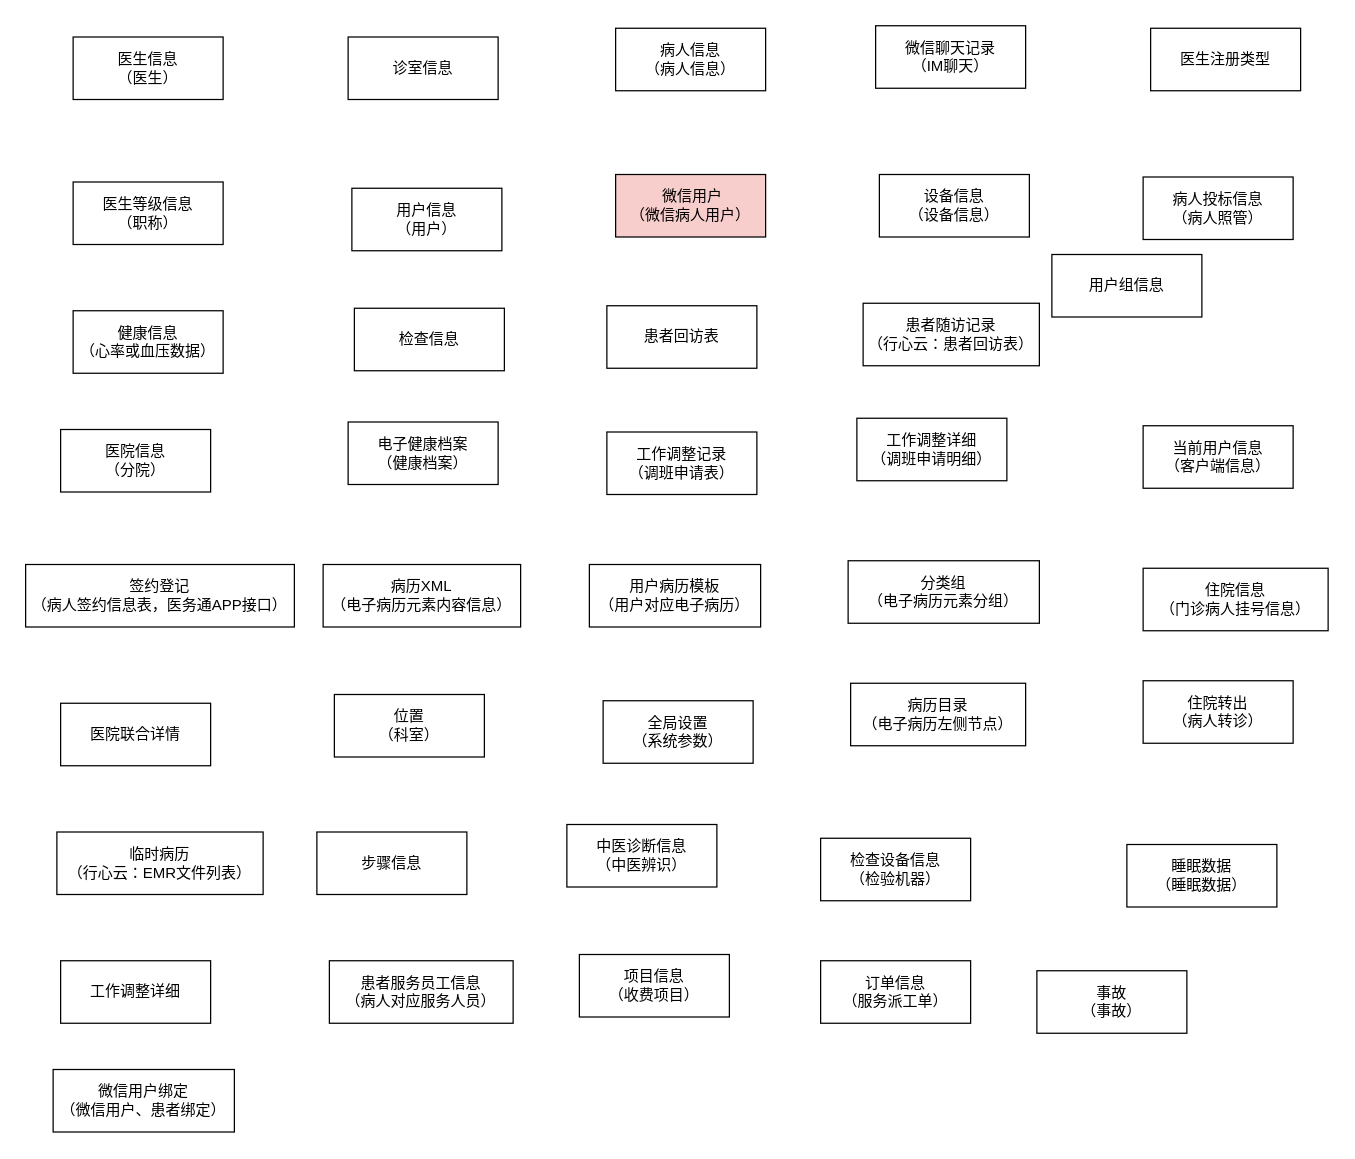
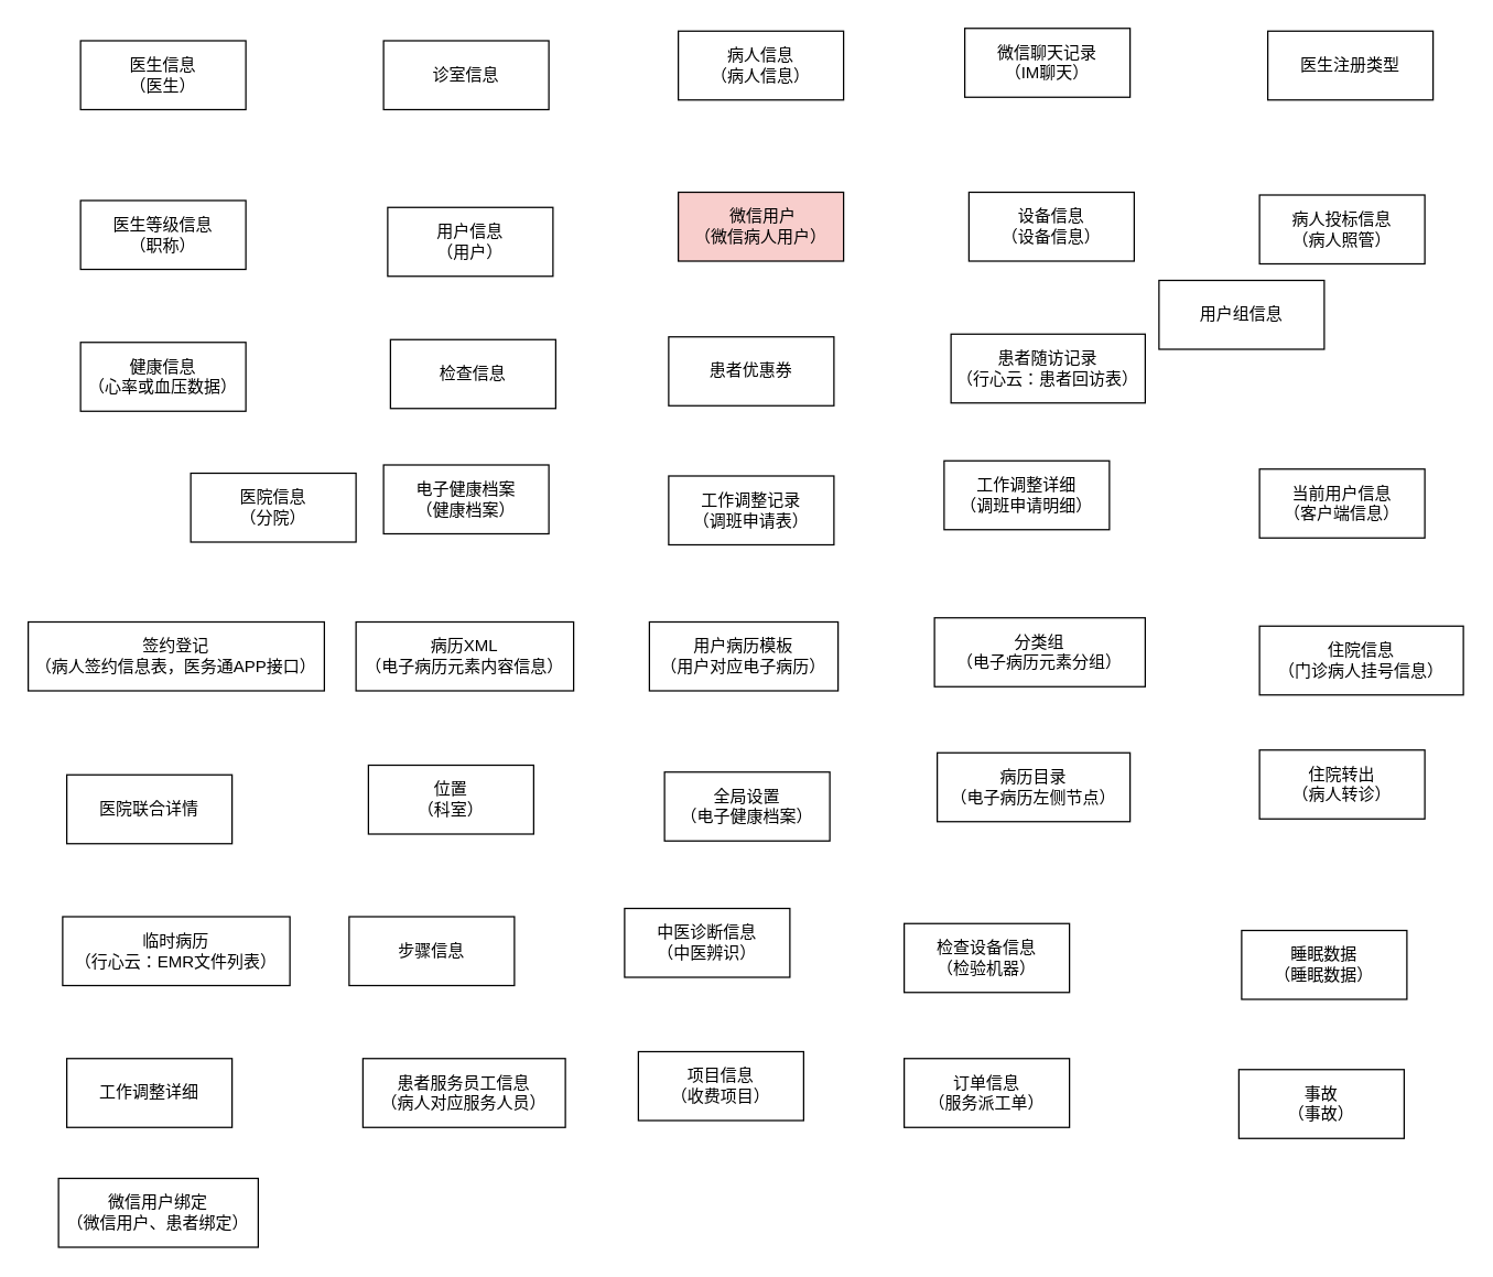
- <mxCell id="10" value="患者回访表" style="rounded=0;whiteSpace=wrap;html=1;" parent="1" vertex="1"><mxGeometry x="485" y="244" width="120" height="50" as="geometry" /></mxCell>
+ <mxCell id="10" value="患者优惠券" style="rounded=0;whiteSpace=wrap;html=1;" parent="1" vertex="1"><mxGeometry x="485" y="244" width="120" height="50" as="geometry" /></mxCell>
- <mxCell id="14" value="医院信息&lt;div&gt;（分院）&lt;/div&gt;" style="rounded=0;whiteSpace=wrap;html=1;" parent="1" vertex="1"><mxGeometry x="48" y="343" width="120" height="50" as="geometry" /></mxCell>
+ <mxCell id="14" value="医院信息&lt;div&gt;（分院）&lt;/div&gt;" style="rounded=0;whiteSpace=wrap;html=1;" parent="1" vertex="1"><mxGeometry x="138" y="343" width="120" height="50" as="geometry" /></mxCell>
- <mxCell id="24" value="全局设置&lt;div&gt;（系统参数）&lt;/div&gt;" style="rounded=0;whiteSpace=wrap;html=1;" parent="1" vertex="1"><mxGeometry x="482" y="560" width="120" height="50" as="geometry" /></mxCell>
+ <mxCell id="24" value="全局设置&lt;div&gt;（电子健康档案）&lt;/div&gt;" style="rounded=0;whiteSpace=wrap;html=1;" parent="1" vertex="1"><mxGeometry x="482" y="560" width="120" height="50" as="geometry" /></mxCell>
- <mxCell id="41" value="事故&lt;br&gt;&lt;div&gt;（事故）&lt;/div&gt;" style="rounded=0;whiteSpace=wrap;html=1;" vertex="1" parent="1"><mxGeometry x="829" y="776" width="120" height="50" as="geometry" /></mxCell>
+ <mxCell id="41" value="事故&lt;br&gt;&lt;div&gt;（事故）&lt;/div&gt;" style="rounded=0;whiteSpace=wrap;html=1;" vertex="1" parent="1"><mxGeometry x="899" y="776" width="120" height="50" as="geometry" /></mxCell>
